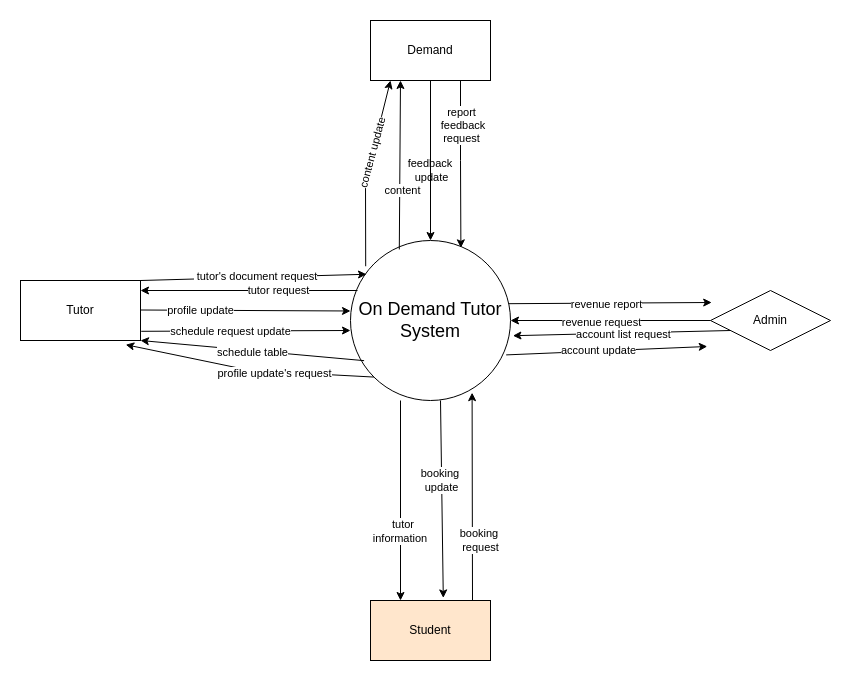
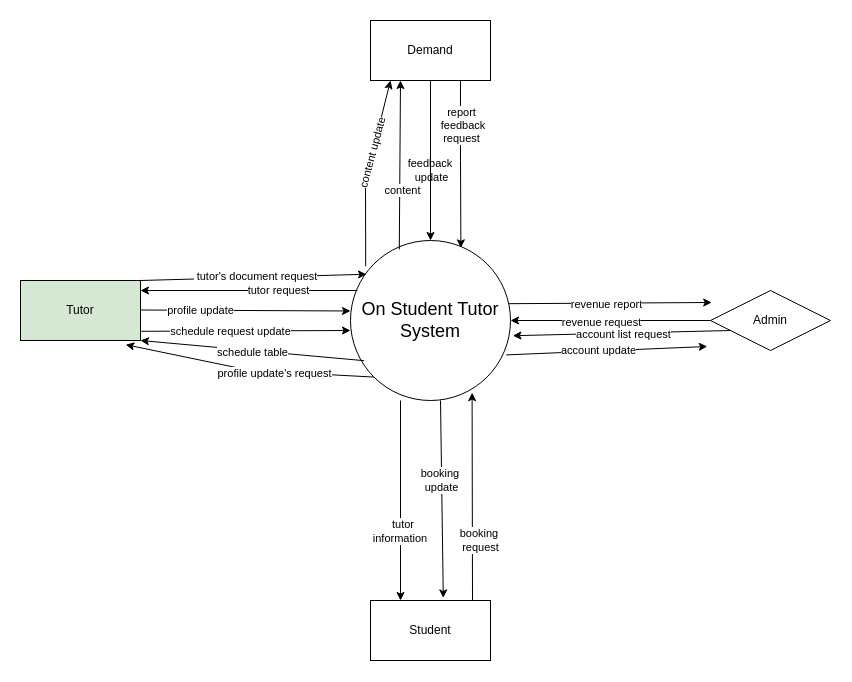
- <mxCell id="3" value="Tutor" style="rounded=0;whiteSpace=wrap;html=1;" parent="1" vertex="1"><mxGeometry x="20" y="280" width="120" height="60" as="geometry" /></mxCell>
+ <mxCell id="3" value="Tutor" style="rounded=0;whiteSpace=wrap;html=1;fillColor=#d5e8d4;" parent="1" vertex="1"><mxGeometry x="20" y="280" width="120" height="60" as="geometry" /></mxCell>
- <mxCell id="2" value="&lt;font style=&quot;font-size: 18px;&quot;&gt;On Demand Tutor System&lt;/font&gt;" style="ellipse;whiteSpace=wrap;html=1;aspect=fixed;" parent="1" vertex="1"><mxGeometry x="350" y="240" width="160" height="160" as="geometry" /></mxCell>
+ <mxCell id="2" value="&lt;font style=&quot;font-size: 18px;&quot;&gt;On Student Tutor System&lt;/font&gt;" style="ellipse;whiteSpace=wrap;html=1;aspect=fixed;" parent="1" vertex="1"><mxGeometry x="350" y="240" width="160" height="160" as="geometry" /></mxCell>
- <mxCell id="5" value="Student" style="rounded=0;whiteSpace=wrap;html=1;fillColor=#ffe6cc;" parent="1" vertex="1"><mxGeometry x="370" y="600" width="120" height="60" as="geometry" /></mxCell>
+ <mxCell id="5" value="Student" style="rounded=0;whiteSpace=wrap;html=1;" parent="1" vertex="1"><mxGeometry x="370" y="600" width="120" height="60" as="geometry" /></mxCell>
